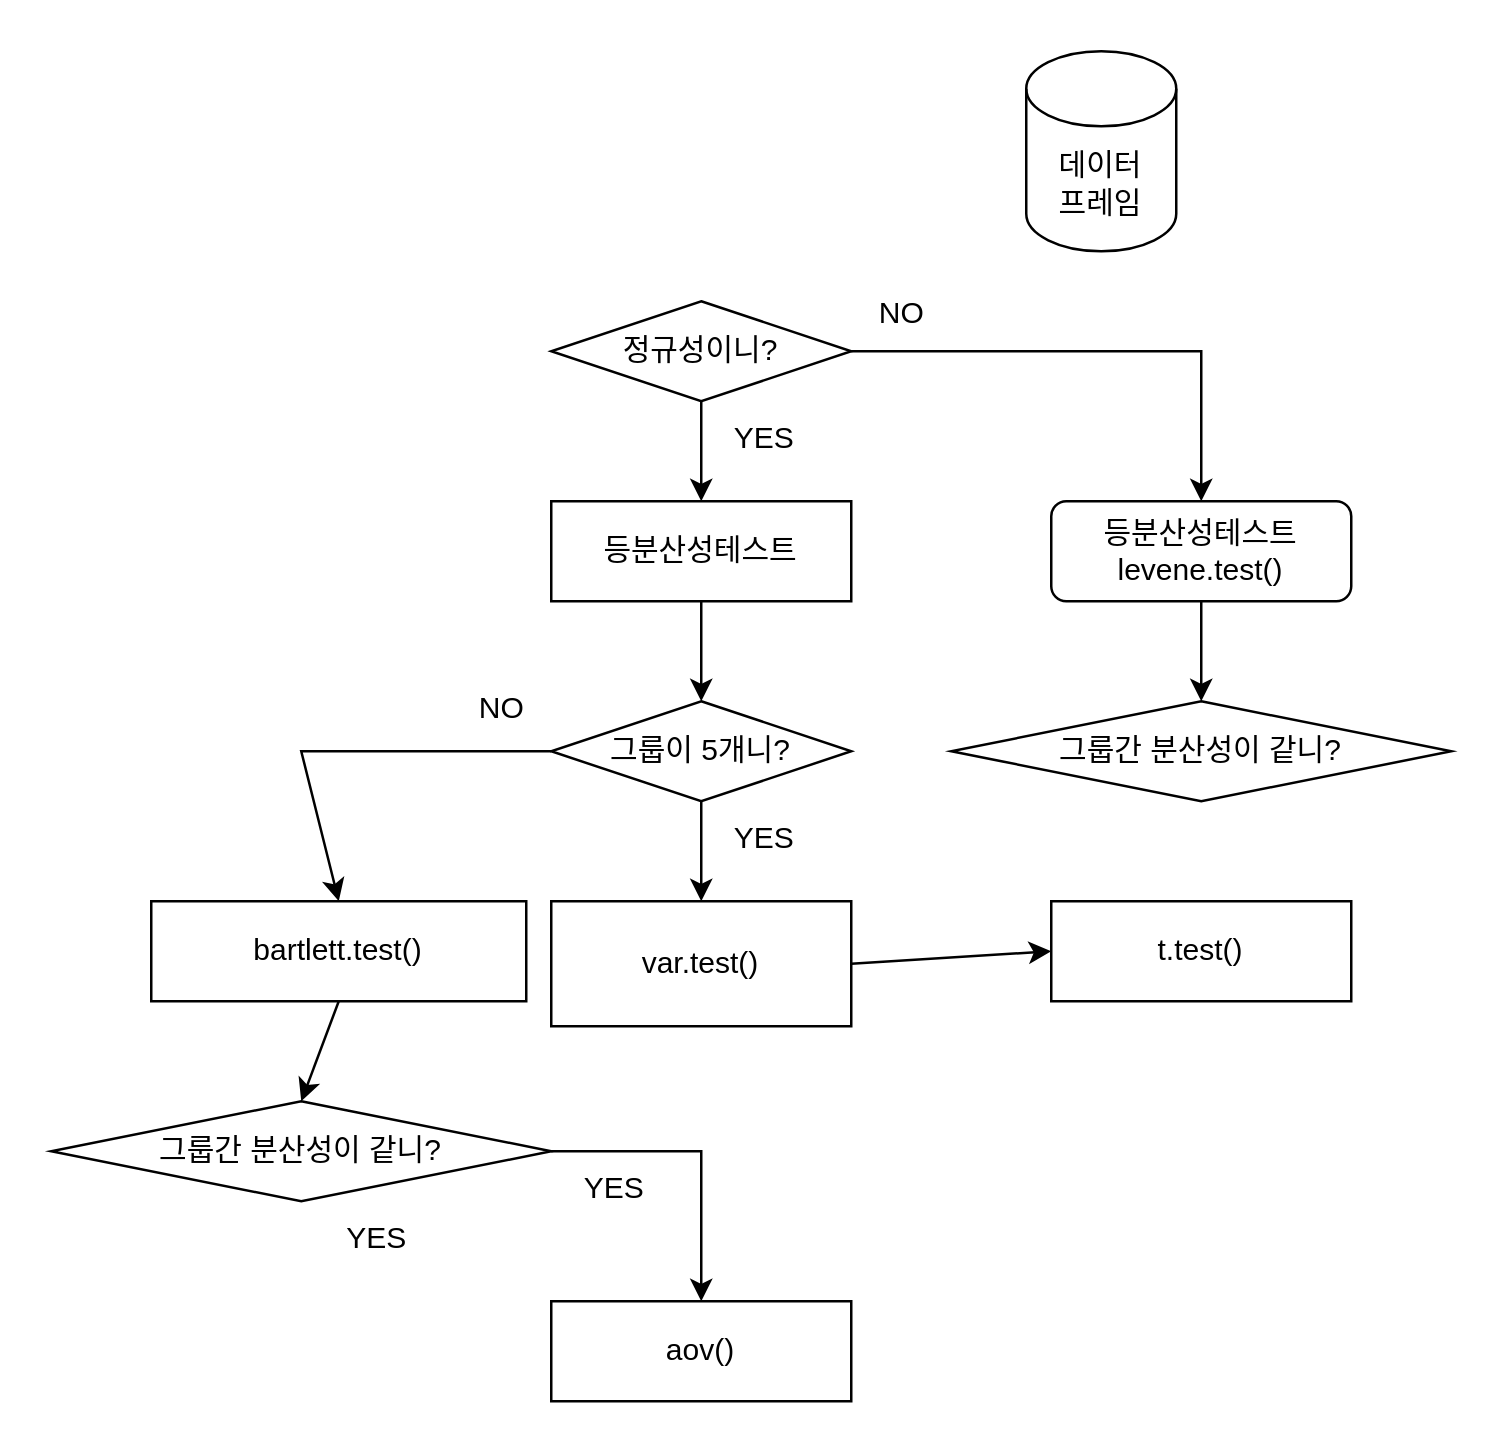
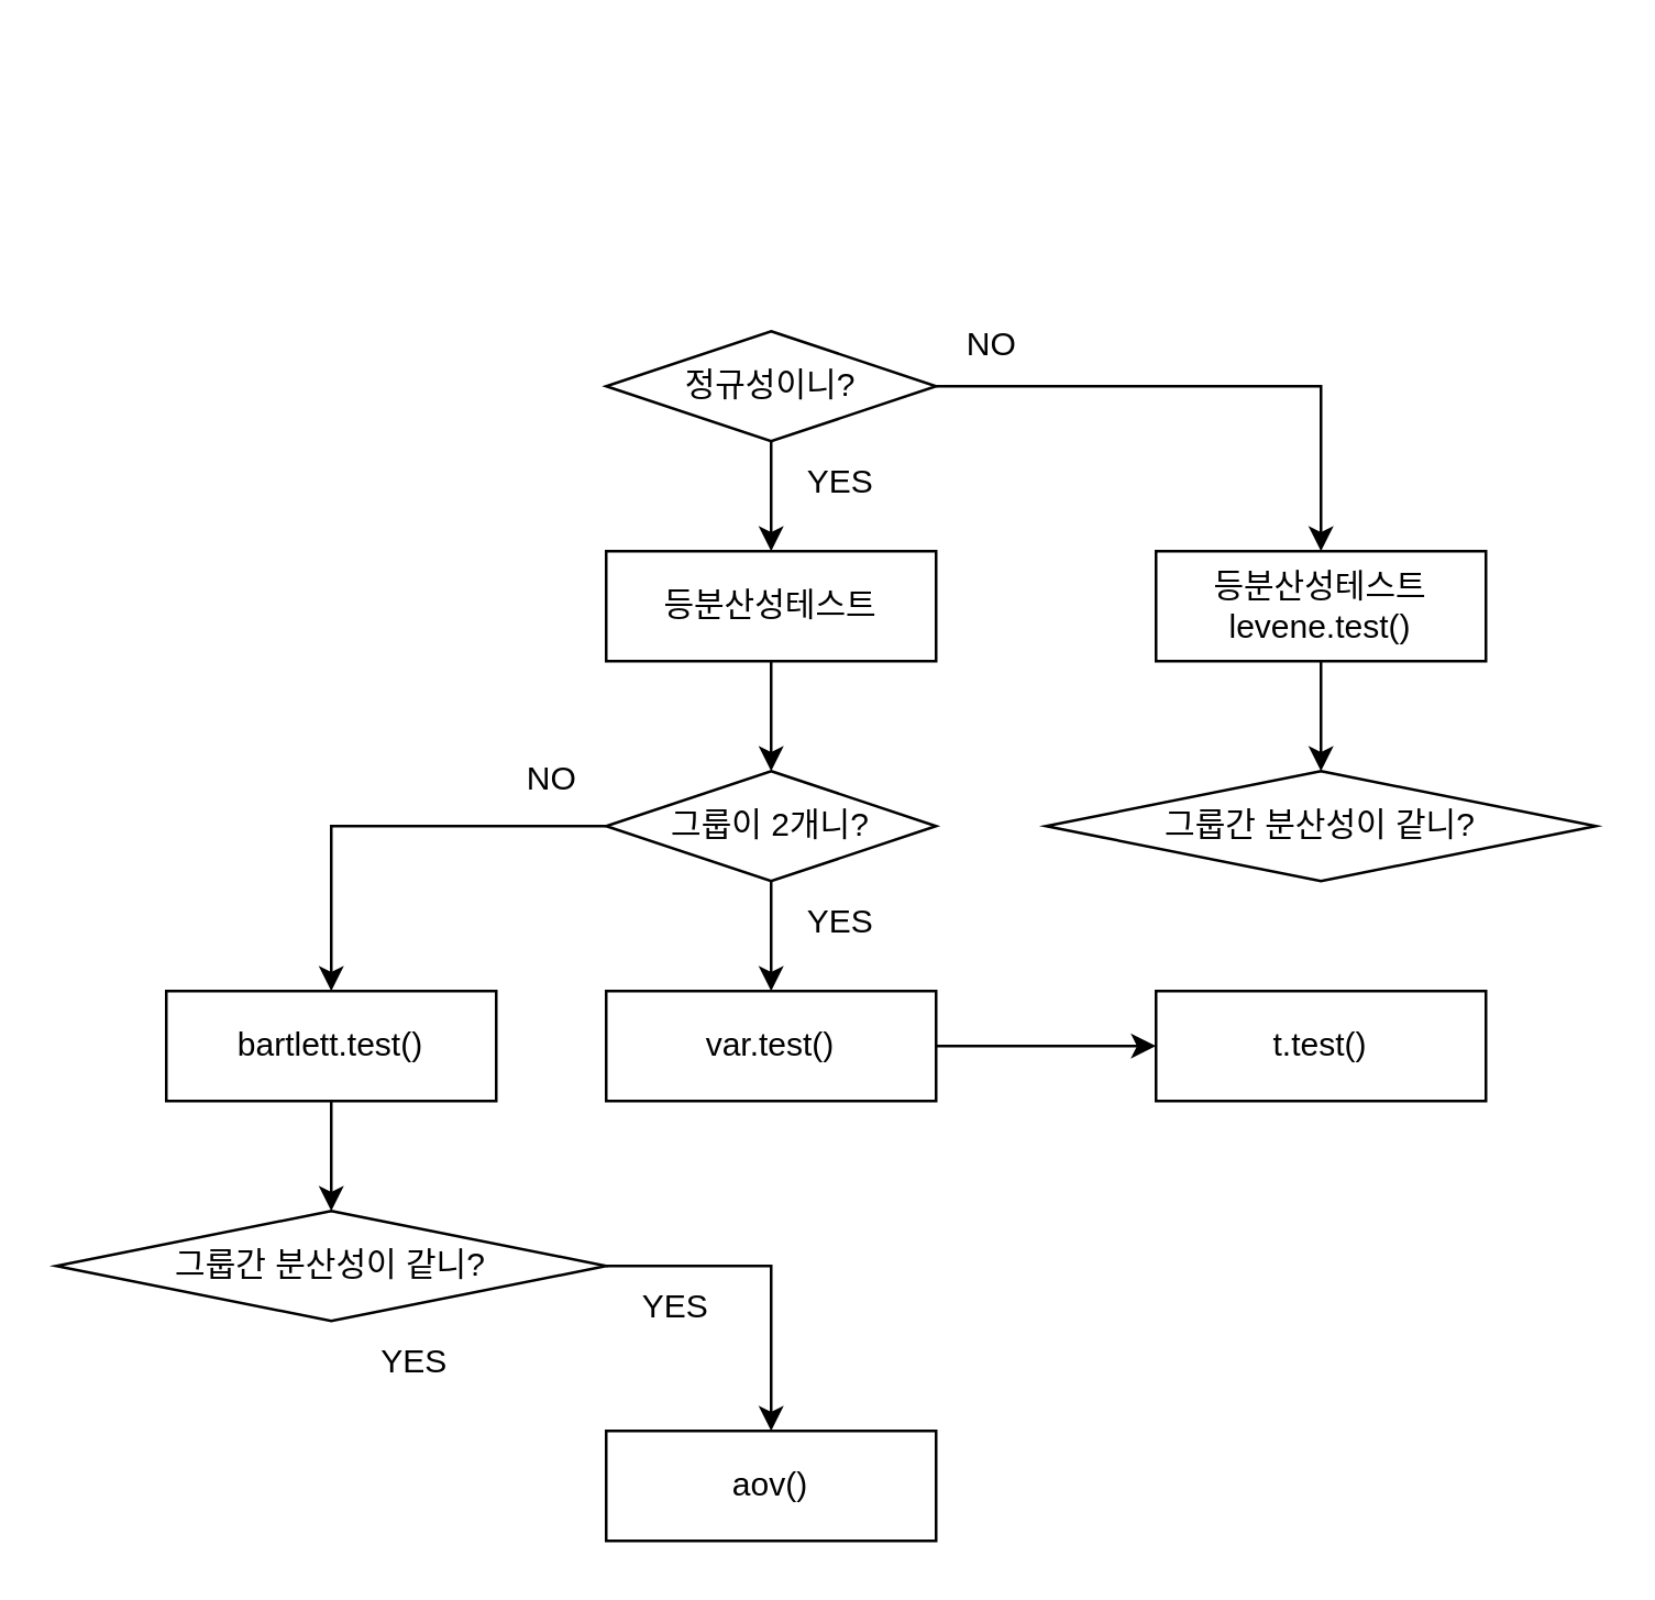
- <mxCell id="2" value="&lt;div&gt;데이터&lt;/div&gt;&lt;div&gt;프레임&lt;/div&gt;" style="shape=cylinder3;whiteSpace=wrap;html=1;boundedLbl=1;backgroundOutline=1;size=15;" vertex="1" parent="1"><mxGeometry x="410" y="20" width="60" height="80" as="geometry" /></mxCell>
- <mxCell id="6" value="등분산성테스트&lt;div&gt;levene.test()&lt;/div&gt;" style="whiteSpace=wrap;html=1;rounded=1;" vertex="1" parent="1"><mxGeometry x="420" y="200" width="120" height="40" as="geometry" /></mxCell>
+ <mxCell id="6" value="등분산성테스트&lt;div&gt;levene.test()&lt;/div&gt;" style="whiteSpace=wrap;html=1;" vertex="1" parent="1"><mxGeometry x="420" y="200" width="120" height="40" as="geometry" /></mxCell>
- <mxCell id="11" value="그룹이 5개니?" style="rhombus;whiteSpace=wrap;html=1;" vertex="1" parent="1"><mxGeometry x="220" y="280" width="120" height="40" as="geometry" /></mxCell>
+ <mxCell id="11" value="그룹이 2개니?" style="rhombus;whiteSpace=wrap;html=1;" vertex="1" parent="1"><mxGeometry x="220" y="280" width="120" height="40" as="geometry" /></mxCell>
- <mxCell id="14" value="bartlett.test()" style="whiteSpace=wrap;html=1;" vertex="1" parent="1"><mxGeometry x="60" y="360" width="150" height="40" as="geometry" /></mxCell>
+ <mxCell id="14" value="bartlett.test()" style="whiteSpace=wrap;html=1;" vertex="1" parent="1"><mxGeometry x="60" y="360" width="120" height="40" as="geometry" /></mxCell>
- <mxCell id="12" value="var.test()" style="whiteSpace=wrap;html=1;" vertex="1" parent="1"><mxGeometry x="220" y="360" width="120" height="50" as="geometry" /></mxCell>
+ <mxCell id="12" value="var.test()" style="whiteSpace=wrap;html=1;" vertex="1" parent="1"><mxGeometry x="220" y="360" width="120" height="40" as="geometry" /></mxCell>
